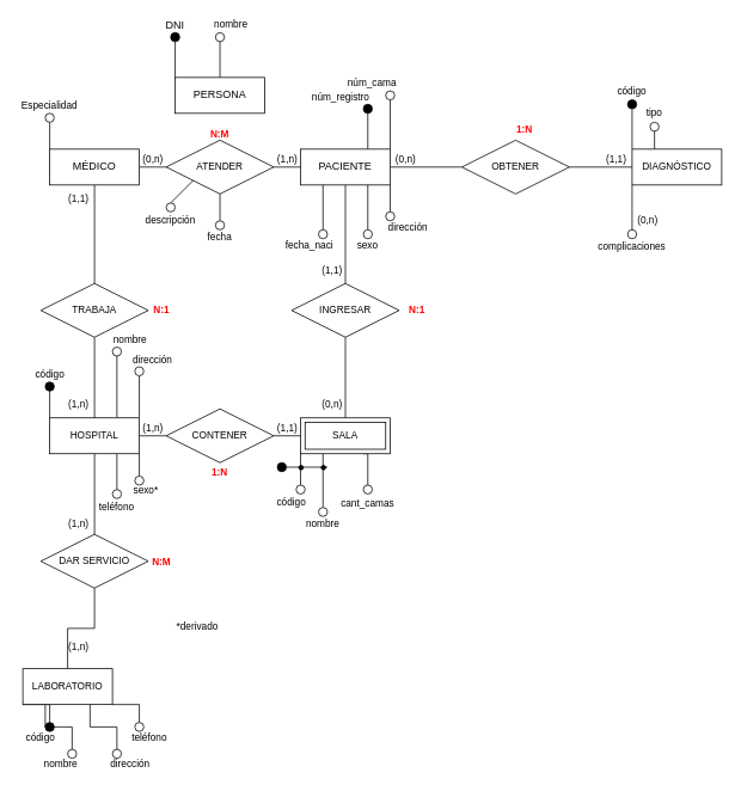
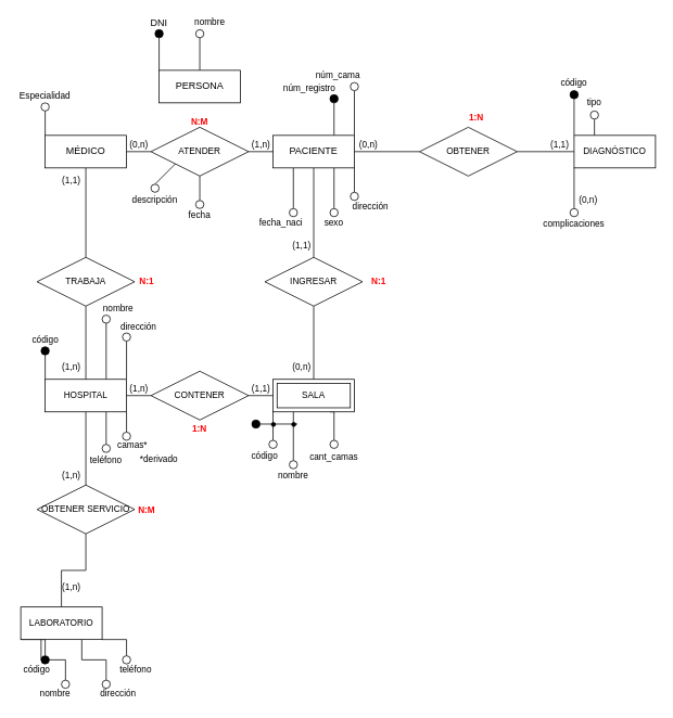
- <mxCell id="79" value="sexo*" style="text;html=1;strokeColor=none;fillColor=none;align=center;verticalAlign=middle;whiteSpace=wrap;rounded=0;fontSize=11;fontFamily=Helvetica;fontColor=default;" parent="2" vertex="1"><mxGeometry x="120" y="518" width="45" height="17" as="geometry" /></mxCell>
+ <mxCell id="79" value="camas*" style="text;html=1;strokeColor=none;fillColor=none;align=center;verticalAlign=middle;whiteSpace=wrap;rounded=0;fontSize=11;fontFamily=Helvetica;fontColor=default;" parent="2" vertex="1"><mxGeometry x="120" y="518" width="45" height="17" as="geometry" /></mxCell>
- <mxCell id="82" value="DAR SERVICIO" style="shape=rhombus;perimeter=rhombusPerimeter;whiteSpace=wrap;html=1;align=center;fontFamily=Helvetica;fontSize=11;fontColor=default;" parent="2" vertex="1"><mxGeometry x="25" y="576" width="120" height="60" as="geometry" /></mxCell>
+ <mxCell id="82" value="OBTENER SERVICIO" style="shape=rhombus;perimeter=rhombusPerimeter;whiteSpace=wrap;html=1;align=center;fontFamily=Helvetica;fontSize=11;fontColor=default;" parent="2" vertex="1"><mxGeometry x="25" y="576" width="120" height="60" as="geometry" /></mxCell>
- <mxCell id="80" value="*derivado" style="text;html=1;strokeColor=none;fillColor=none;align=center;verticalAlign=middle;whiteSpace=wrap;rounded=0;fontSize=11;fontFamily=Helvetica;fontColor=default;" parent="2" vertex="1"><mxGeometry x="175" y="670" width="50" height="17" as="geometry" /></mxCell>
+ <mxCell id="80" value="*derivado" style="text;html=1;strokeColor=none;fillColor=none;align=center;verticalAlign=middle;whiteSpace=wrap;rounded=0;fontSize=11;fontFamily=Helvetica;fontColor=default;" parent="2" vertex="1"><mxGeometry x="150" y="535" width="50" height="17" as="geometry" /></mxCell>
